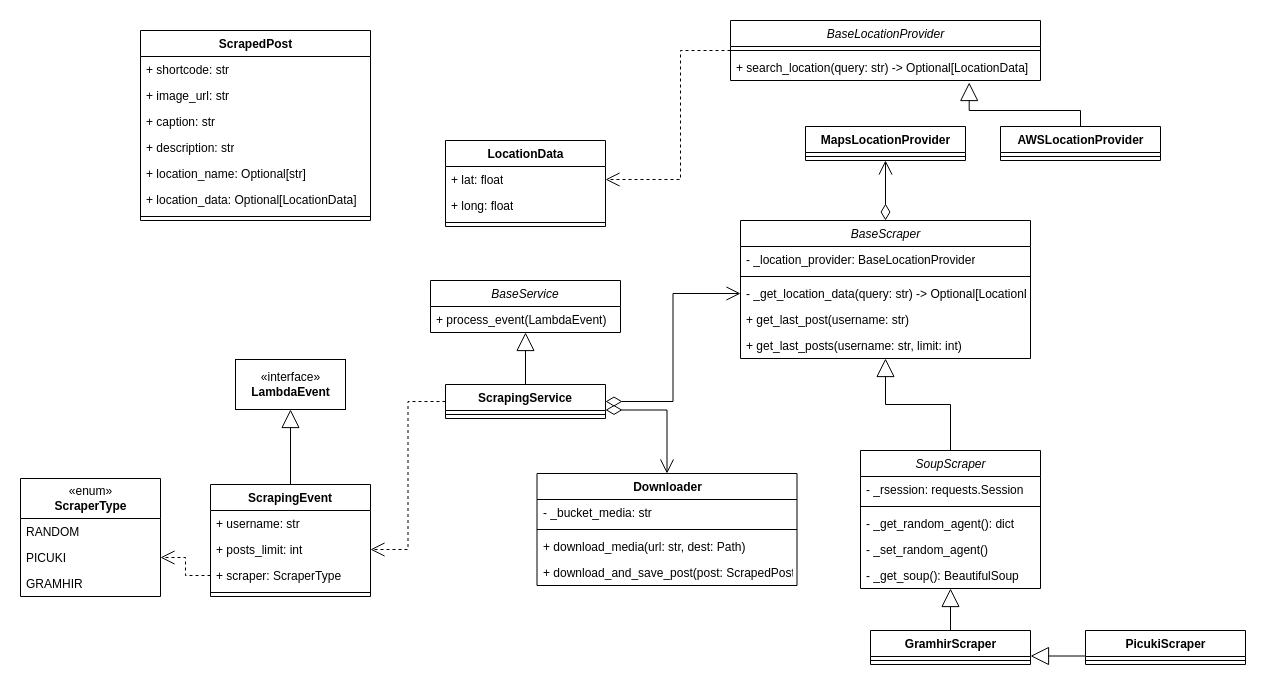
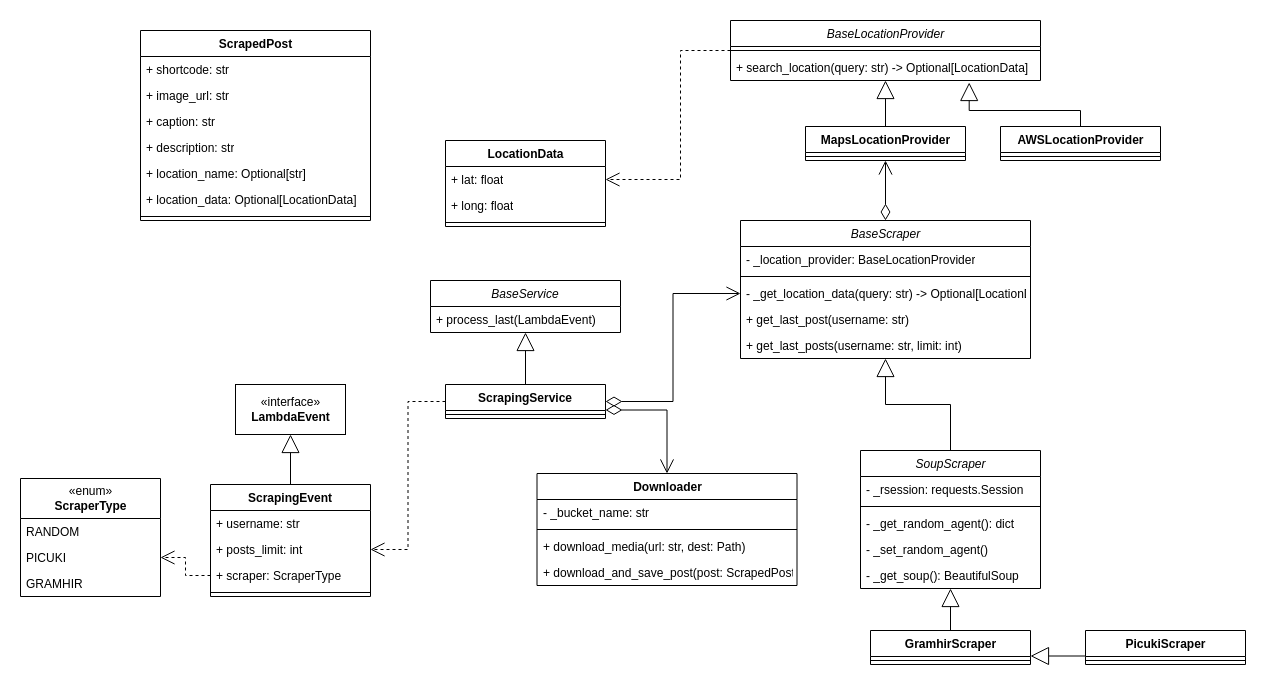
+ <mxCell id="35" value="" style="endArrow=block;endSize=16;endFill=0;html=1;rounded=0;edgeStyle=orthogonalEdgeStyle;exitX=0.5;exitY=0;exitDx=0;exitDy=0;entryX=0.5;entryY=1;entryDx=0;entryDy=0;" parent="1" source="33" target="30" edge="1"><mxGeometry width="160" relative="1" as="geometry"><mxPoint x="770" y="-40" as="sourcePoint" /><mxPoint x="910" y="-110" as="targetPoint" /></mxGeometry></mxCell>
- <mxCell id="5" value="+ process_event(LambdaEvent)" style="text;strokeColor=none;fillColor=none;align=left;verticalAlign=top;spacingLeft=4;spacingRight=4;overflow=hidden;rotatable=0;points=[[0,0.5],[1,0.5]];portConstraint=eastwest;" parent="4" vertex="1"><mxGeometry y="26" width="190" height="26" as="geometry" /></mxCell>
+ <mxCell id="5" value="+ process_last(LambdaEvent)" style="text;strokeColor=none;fillColor=none;align=left;verticalAlign=top;spacingLeft=4;spacingRight=4;overflow=hidden;rotatable=0;points=[[0,0.5],[1,0.5]];portConstraint=eastwest;" parent="4" vertex="1"><mxGeometry y="26" width="190" height="26" as="geometry" /></mxCell>
- <mxCell id="7" value="«interface»&lt;br&gt;&lt;b&gt;LambdaEvent&lt;/b&gt;" style="html=1;" parent="1" vertex="1"><mxGeometry x="235" y="359" width="110" height="50" as="geometry" /></mxCell>
+ <mxCell id="7" value="«interface»&lt;br&gt;&lt;b&gt;LambdaEvent&lt;/b&gt;" style="html=1;" parent="1" vertex="1"><mxGeometry x="235" y="384" width="110" height="50" as="geometry" /></mxCell>
- <mxCell id="37" value="- _bucket_media: str" style="text;strokeColor=none;fillColor=none;align=left;verticalAlign=top;spacingLeft=4;spacingRight=4;overflow=hidden;rotatable=0;points=[[0,0.5],[1,0.5]];portConstraint=eastwest;html=1;" parent="36" vertex="1"><mxGeometry y="26" width="260" height="26" as="geometry" /></mxCell>
+ <mxCell id="37" value="- _bucket_name: str" style="text;strokeColor=none;fillColor=none;align=left;verticalAlign=top;spacingLeft=4;spacingRight=4;overflow=hidden;rotatable=0;points=[[0,0.5],[1,0.5]];portConstraint=eastwest;html=1;" parent="36" vertex="1"><mxGeometry y="26" width="260" height="26" as="geometry" /></mxCell>
